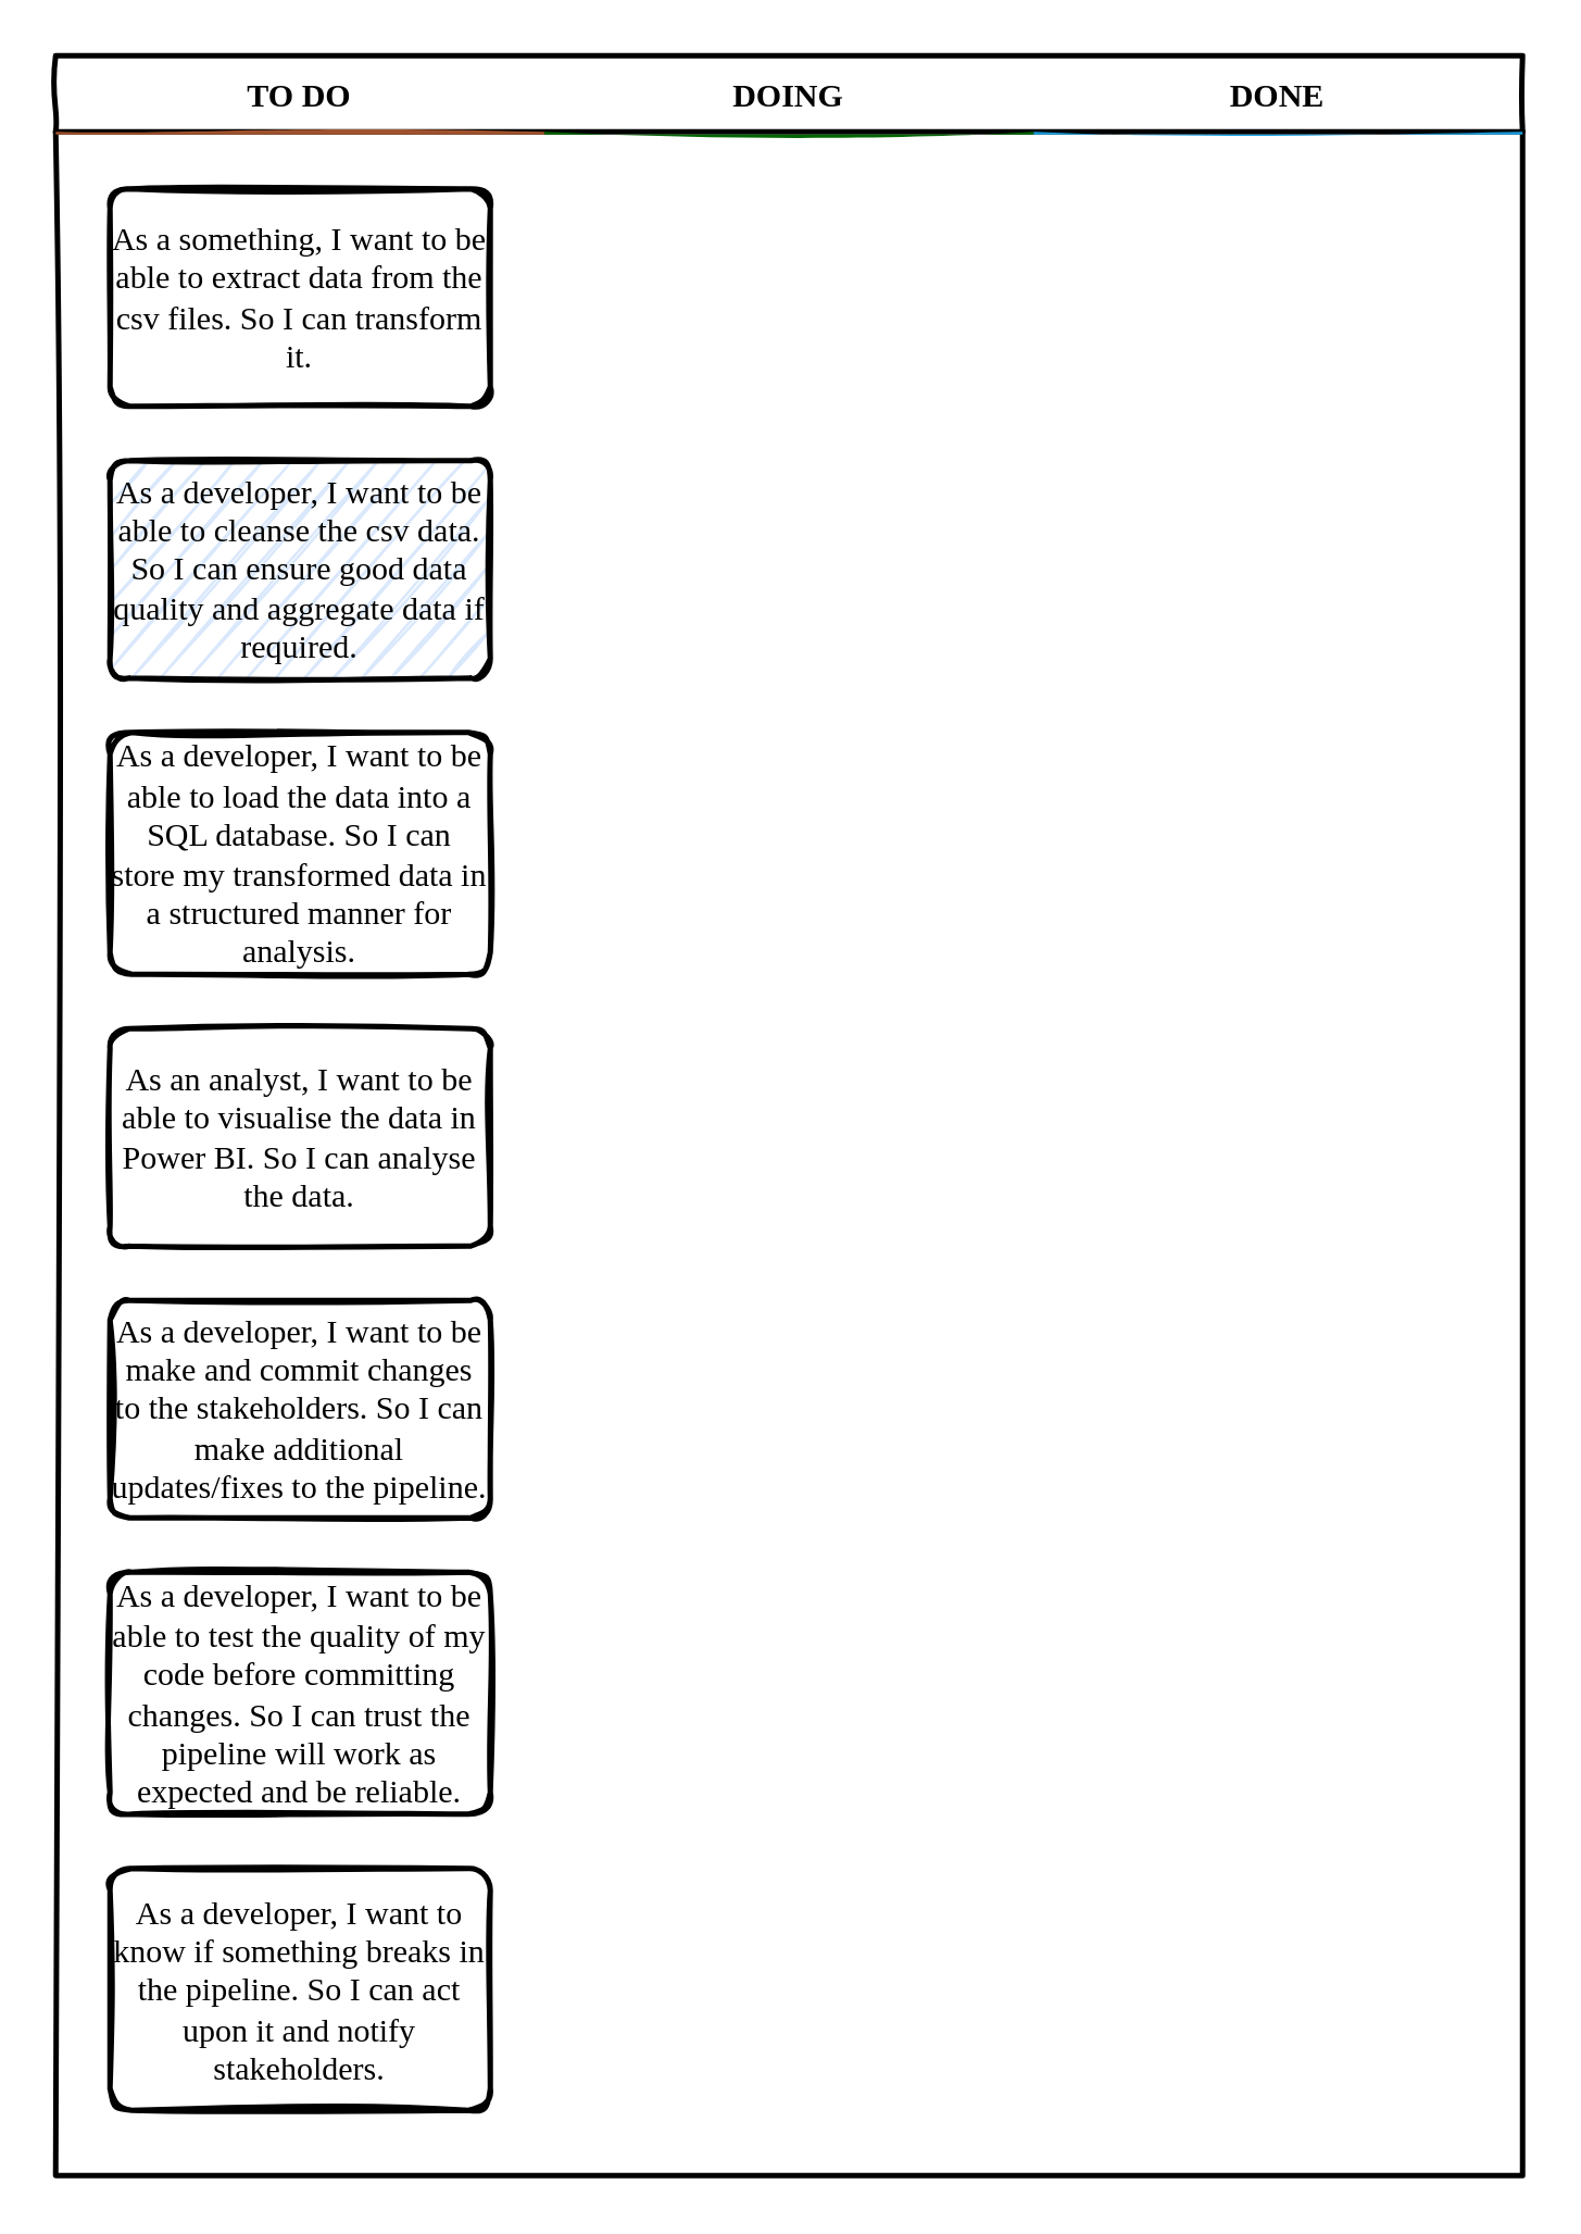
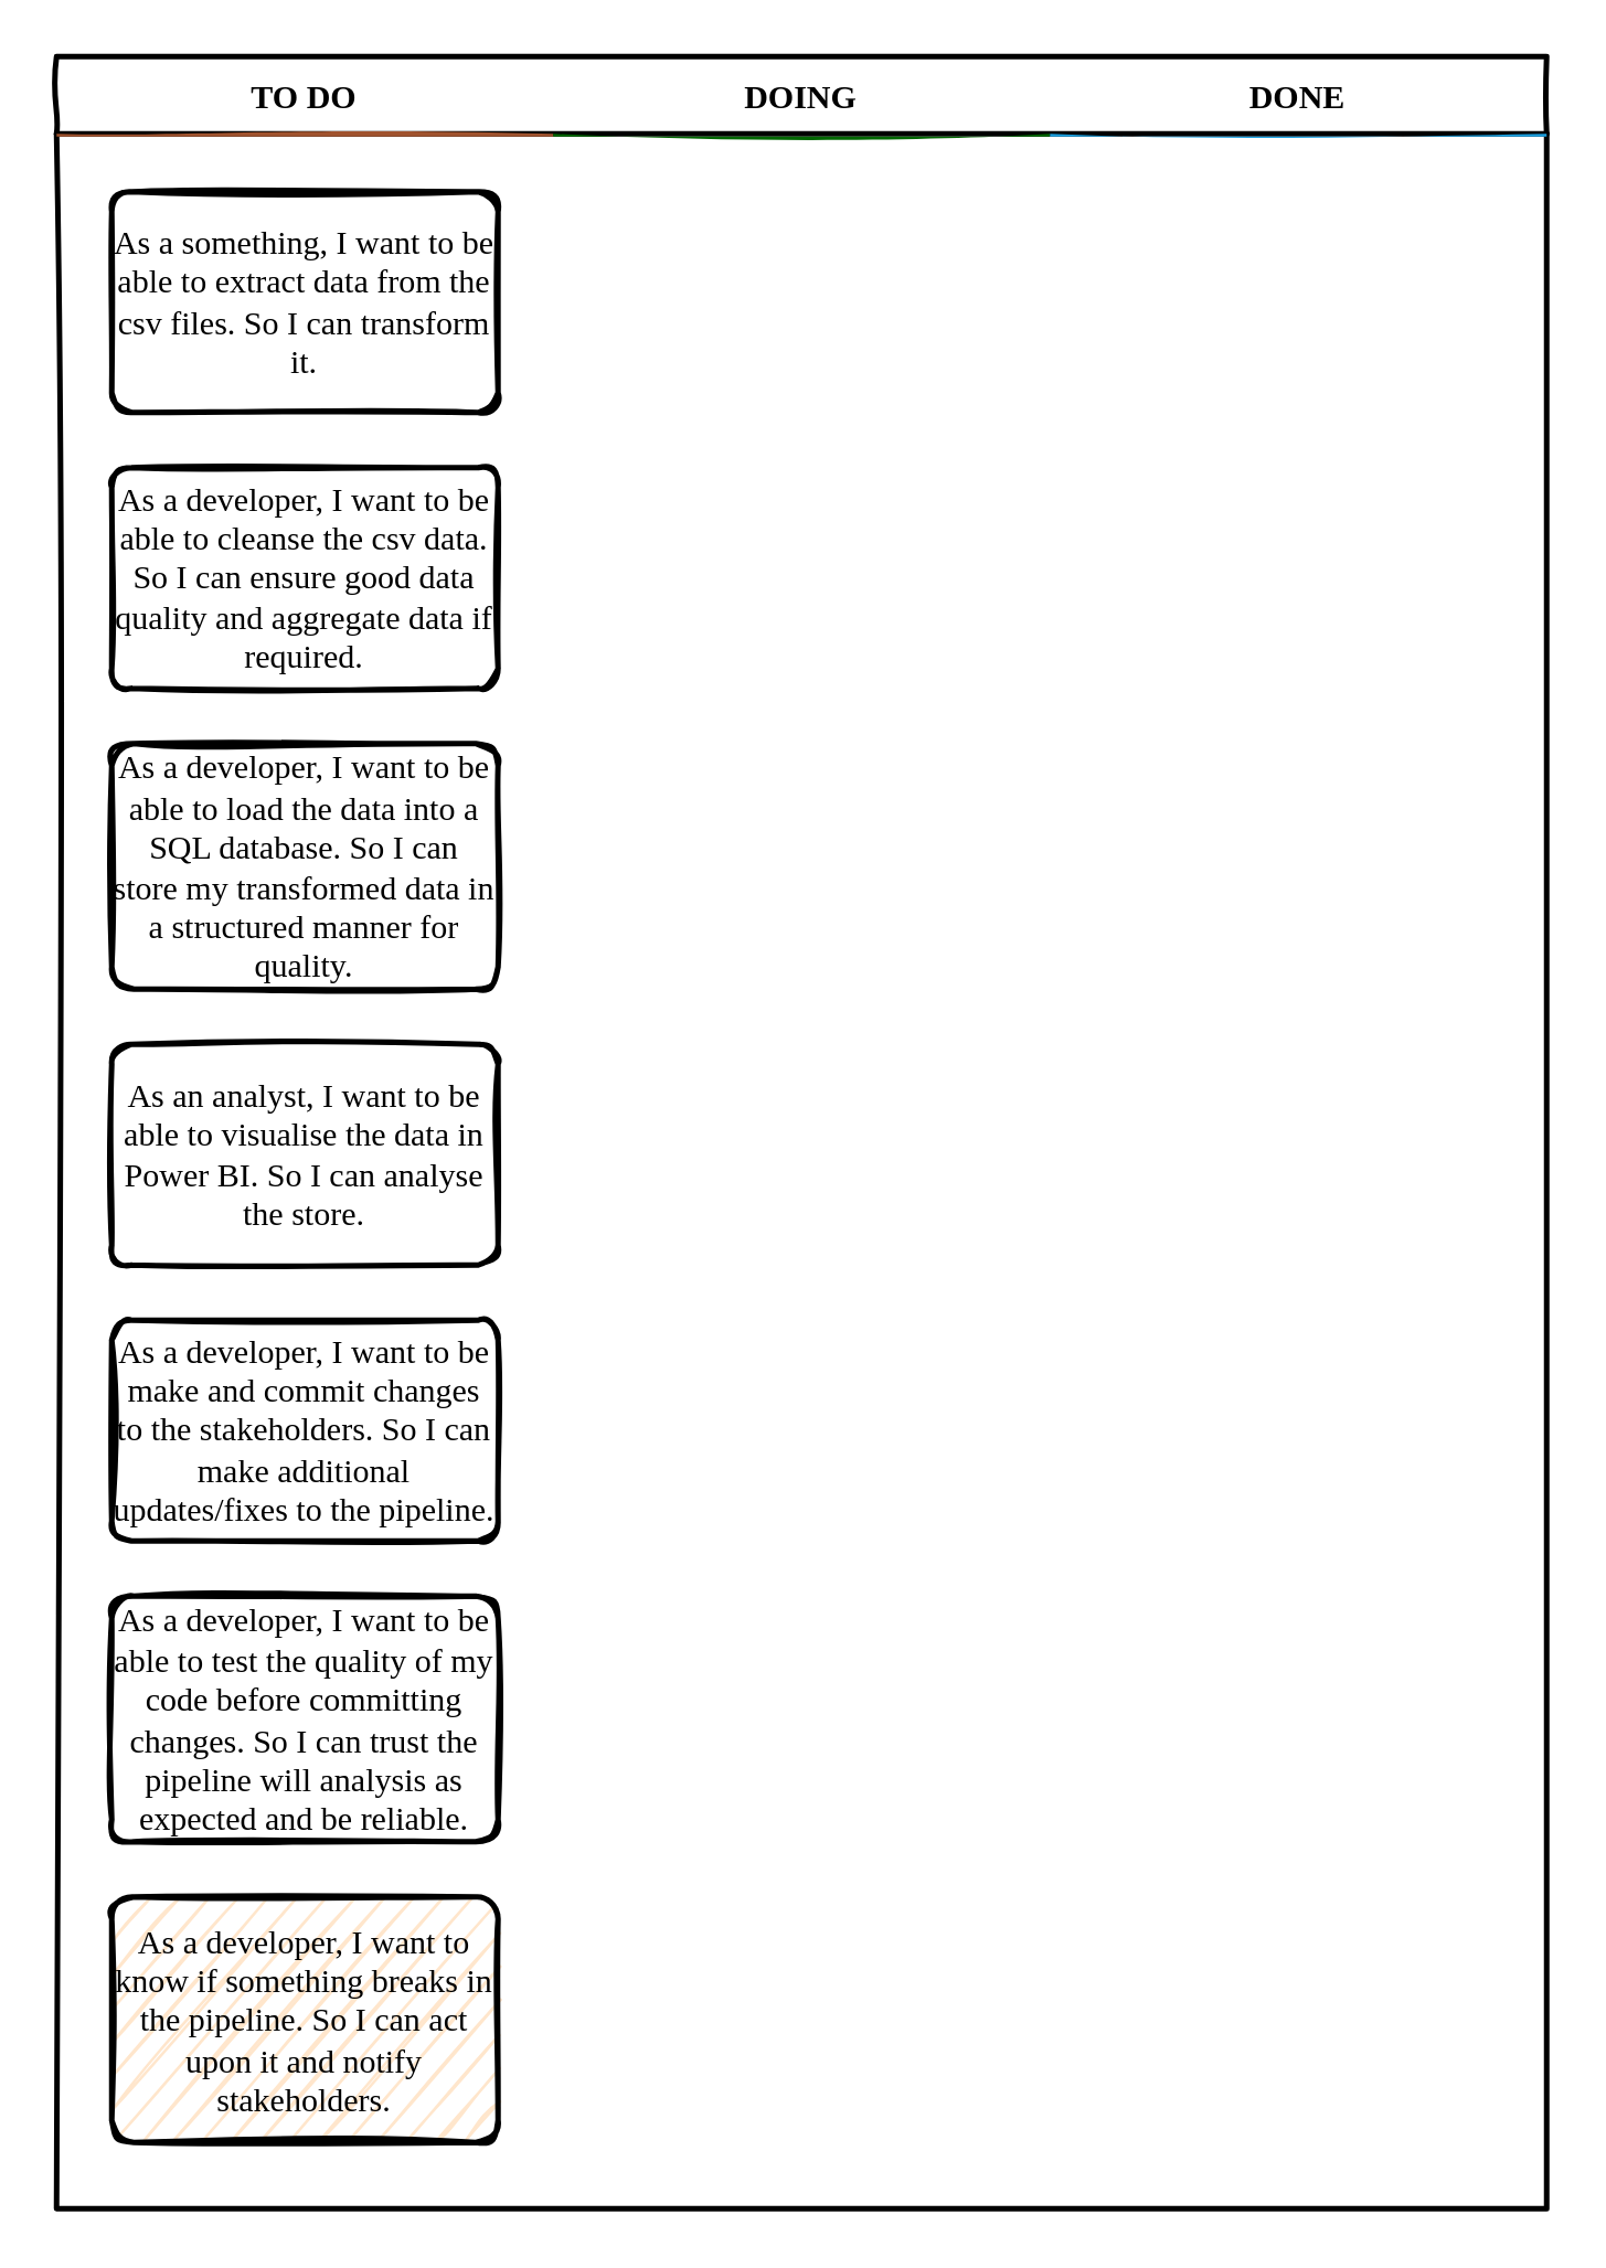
- <mxCell id="5" value="As a developer, I want to be able to cleanse the csv data. So I can ensure good data quality and aggregate data if required." style="whiteSpace=wrap;html=1;strokeWidth=2;fontStyle=0;spacingTop=0;rounded=1;arcSize=9;points=[];sketch=1;fontFamily=Permanent Marker;hachureGap=8;fillWeight=1;fillColor=#dae8fc;" vertex="1" parent="3"><mxGeometry x="20" y="121" width="140" height="80" as="geometry" /></mxCell>
+ <mxCell id="5" value="As a developer, I want to be able to cleanse the csv data. So I can ensure good data quality and aggregate data if required." style="whiteSpace=wrap;html=1;strokeWidth=2;fontStyle=0;spacingTop=0;rounded=1;arcSize=9;points=[];sketch=1;fontFamily=Permanent Marker;hachureGap=8;fillWeight=1;" vertex="1" parent="3"><mxGeometry x="20" y="121" width="140" height="80" as="geometry" /></mxCell>
- <mxCell id="6" value="As a developer, I want to be able to load the data into a SQL database. So I can store my transformed data in a structured manner for analysis." style="whiteSpace=wrap;html=1;strokeWidth=2;fontStyle=0;spacingTop=0;rounded=1;arcSize=9;points=[];sketch=1;fontFamily=Permanent Marker;hachureGap=8;fillWeight=1;" vertex="1" parent="3"><mxGeometry x="20" y="221" width="140" height="89" as="geometry" /></mxCell>
+ <mxCell id="6" value="As a developer, I want to be able to load the data into a SQL database. So I can store my transformed data in a structured manner for quality." style="whiteSpace=wrap;html=1;strokeWidth=2;fontStyle=0;spacingTop=0;rounded=1;arcSize=9;points=[];sketch=1;fontFamily=Permanent Marker;hachureGap=8;fillWeight=1;" vertex="1" parent="3"><mxGeometry x="20" y="221" width="140" height="89" as="geometry" /></mxCell>
- <mxCell id="7" value="As an analyst, I want to be able to visualise the data in Power BI. So I can analyse the data." style="whiteSpace=wrap;html=1;strokeWidth=2;fontStyle=0;spacingTop=0;rounded=1;arcSize=9;points=[];sketch=1;fontFamily=Permanent Marker;hachureGap=8;fillWeight=1;" vertex="1" parent="3"><mxGeometry x="20" y="330" width="140" height="80" as="geometry" /></mxCell>
+ <mxCell id="7" value="As an analyst, I want to be able to visualise the data in Power BI. So I can analyse the store." style="whiteSpace=wrap;html=1;strokeWidth=2;fontStyle=0;spacingTop=0;rounded=1;arcSize=9;points=[];sketch=1;fontFamily=Permanent Marker;hachureGap=8;fillWeight=1;" vertex="1" parent="3"><mxGeometry x="20" y="330" width="140" height="80" as="geometry" /></mxCell>
- <mxCell id="9" value="As a developer, I want to be able to test the quality of my code before committing changes. So I can trust the pipeline will work as expected and be reliable." style="whiteSpace=wrap;html=1;strokeWidth=2;fontStyle=0;spacingTop=0;rounded=1;arcSize=9;points=[];sketch=1;fontFamily=Permanent Marker;hachureGap=8;fillWeight=1;" vertex="1" parent="3"><mxGeometry x="20" y="530" width="140" height="89" as="geometry" /></mxCell>
+ <mxCell id="9" value="As a developer, I want to be able to test the quality of my code before committing changes. So I can trust the pipeline will analysis as expected and be reliable." style="whiteSpace=wrap;html=1;strokeWidth=2;fontStyle=0;spacingTop=0;rounded=1;arcSize=9;points=[];sketch=1;fontFamily=Permanent Marker;hachureGap=8;fillWeight=1;" vertex="1" parent="3"><mxGeometry x="20" y="530" width="140" height="89" as="geometry" /></mxCell>
- <mxCell id="10" value="As a developer, I want to know if something breaks in the pipeline. So I can act upon it and notify stakeholders." style="whiteSpace=wrap;html=1;strokeWidth=2;fontStyle=0;spacingTop=0;rounded=1;arcSize=9;points=[];sketch=1;fontFamily=Permanent Marker;hachureGap=8;fillWeight=1;" vertex="1" parent="3"><mxGeometry x="20" y="639" width="140" height="89" as="geometry" /></mxCell>
+ <mxCell id="10" value="As a developer, I want to know if something breaks in the pipeline. So I can act upon it and notify stakeholders." style="whiteSpace=wrap;html=1;strokeWidth=2;fontStyle=0;spacingTop=0;rounded=1;arcSize=9;points=[];sketch=1;fontFamily=Permanent Marker;hachureGap=8;fillWeight=1;fillColor=#ffe6cc;" vertex="1" parent="3"><mxGeometry x="20" y="639" width="140" height="89" as="geometry" /></mxCell>
